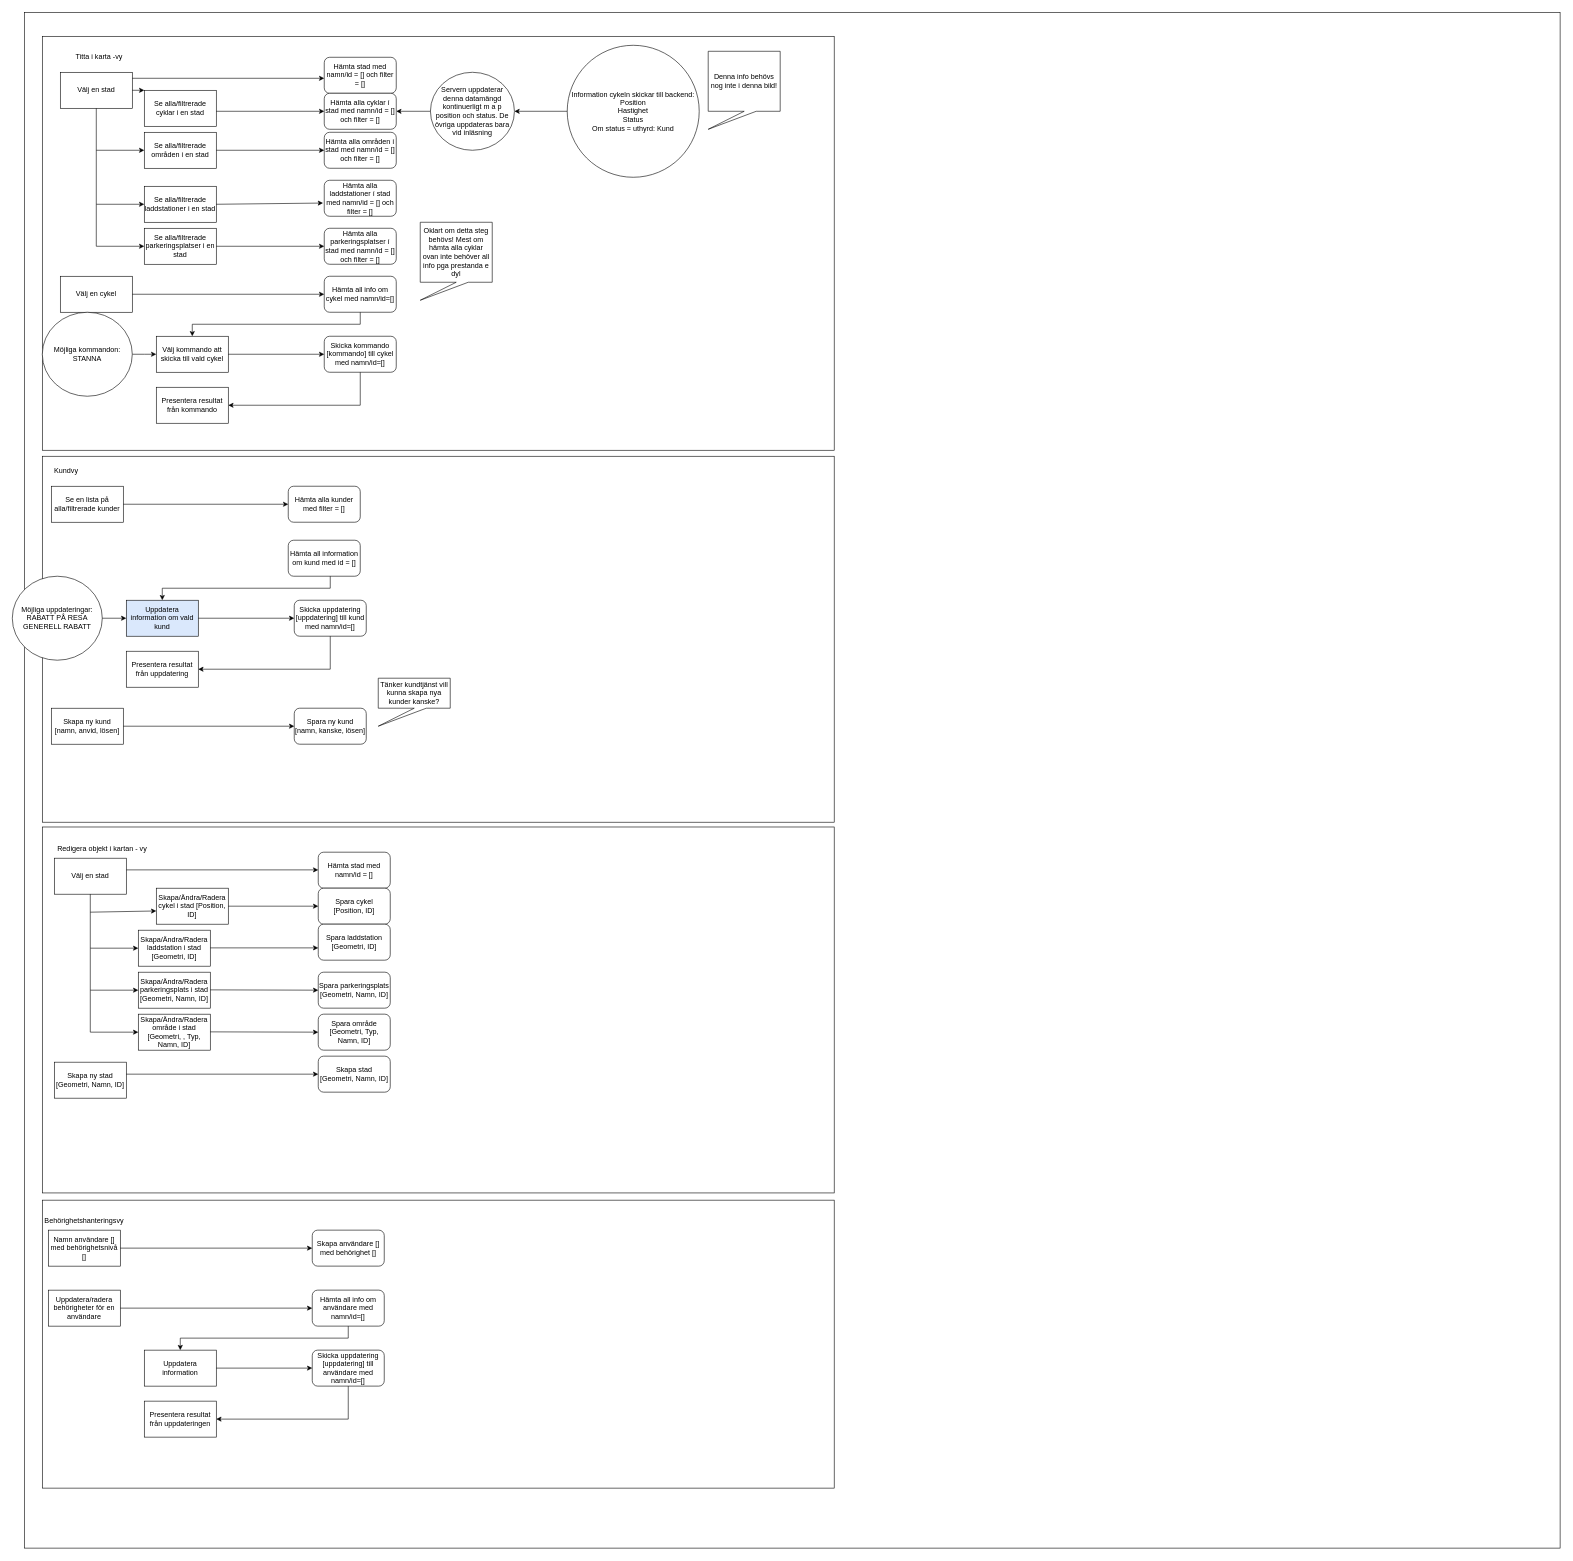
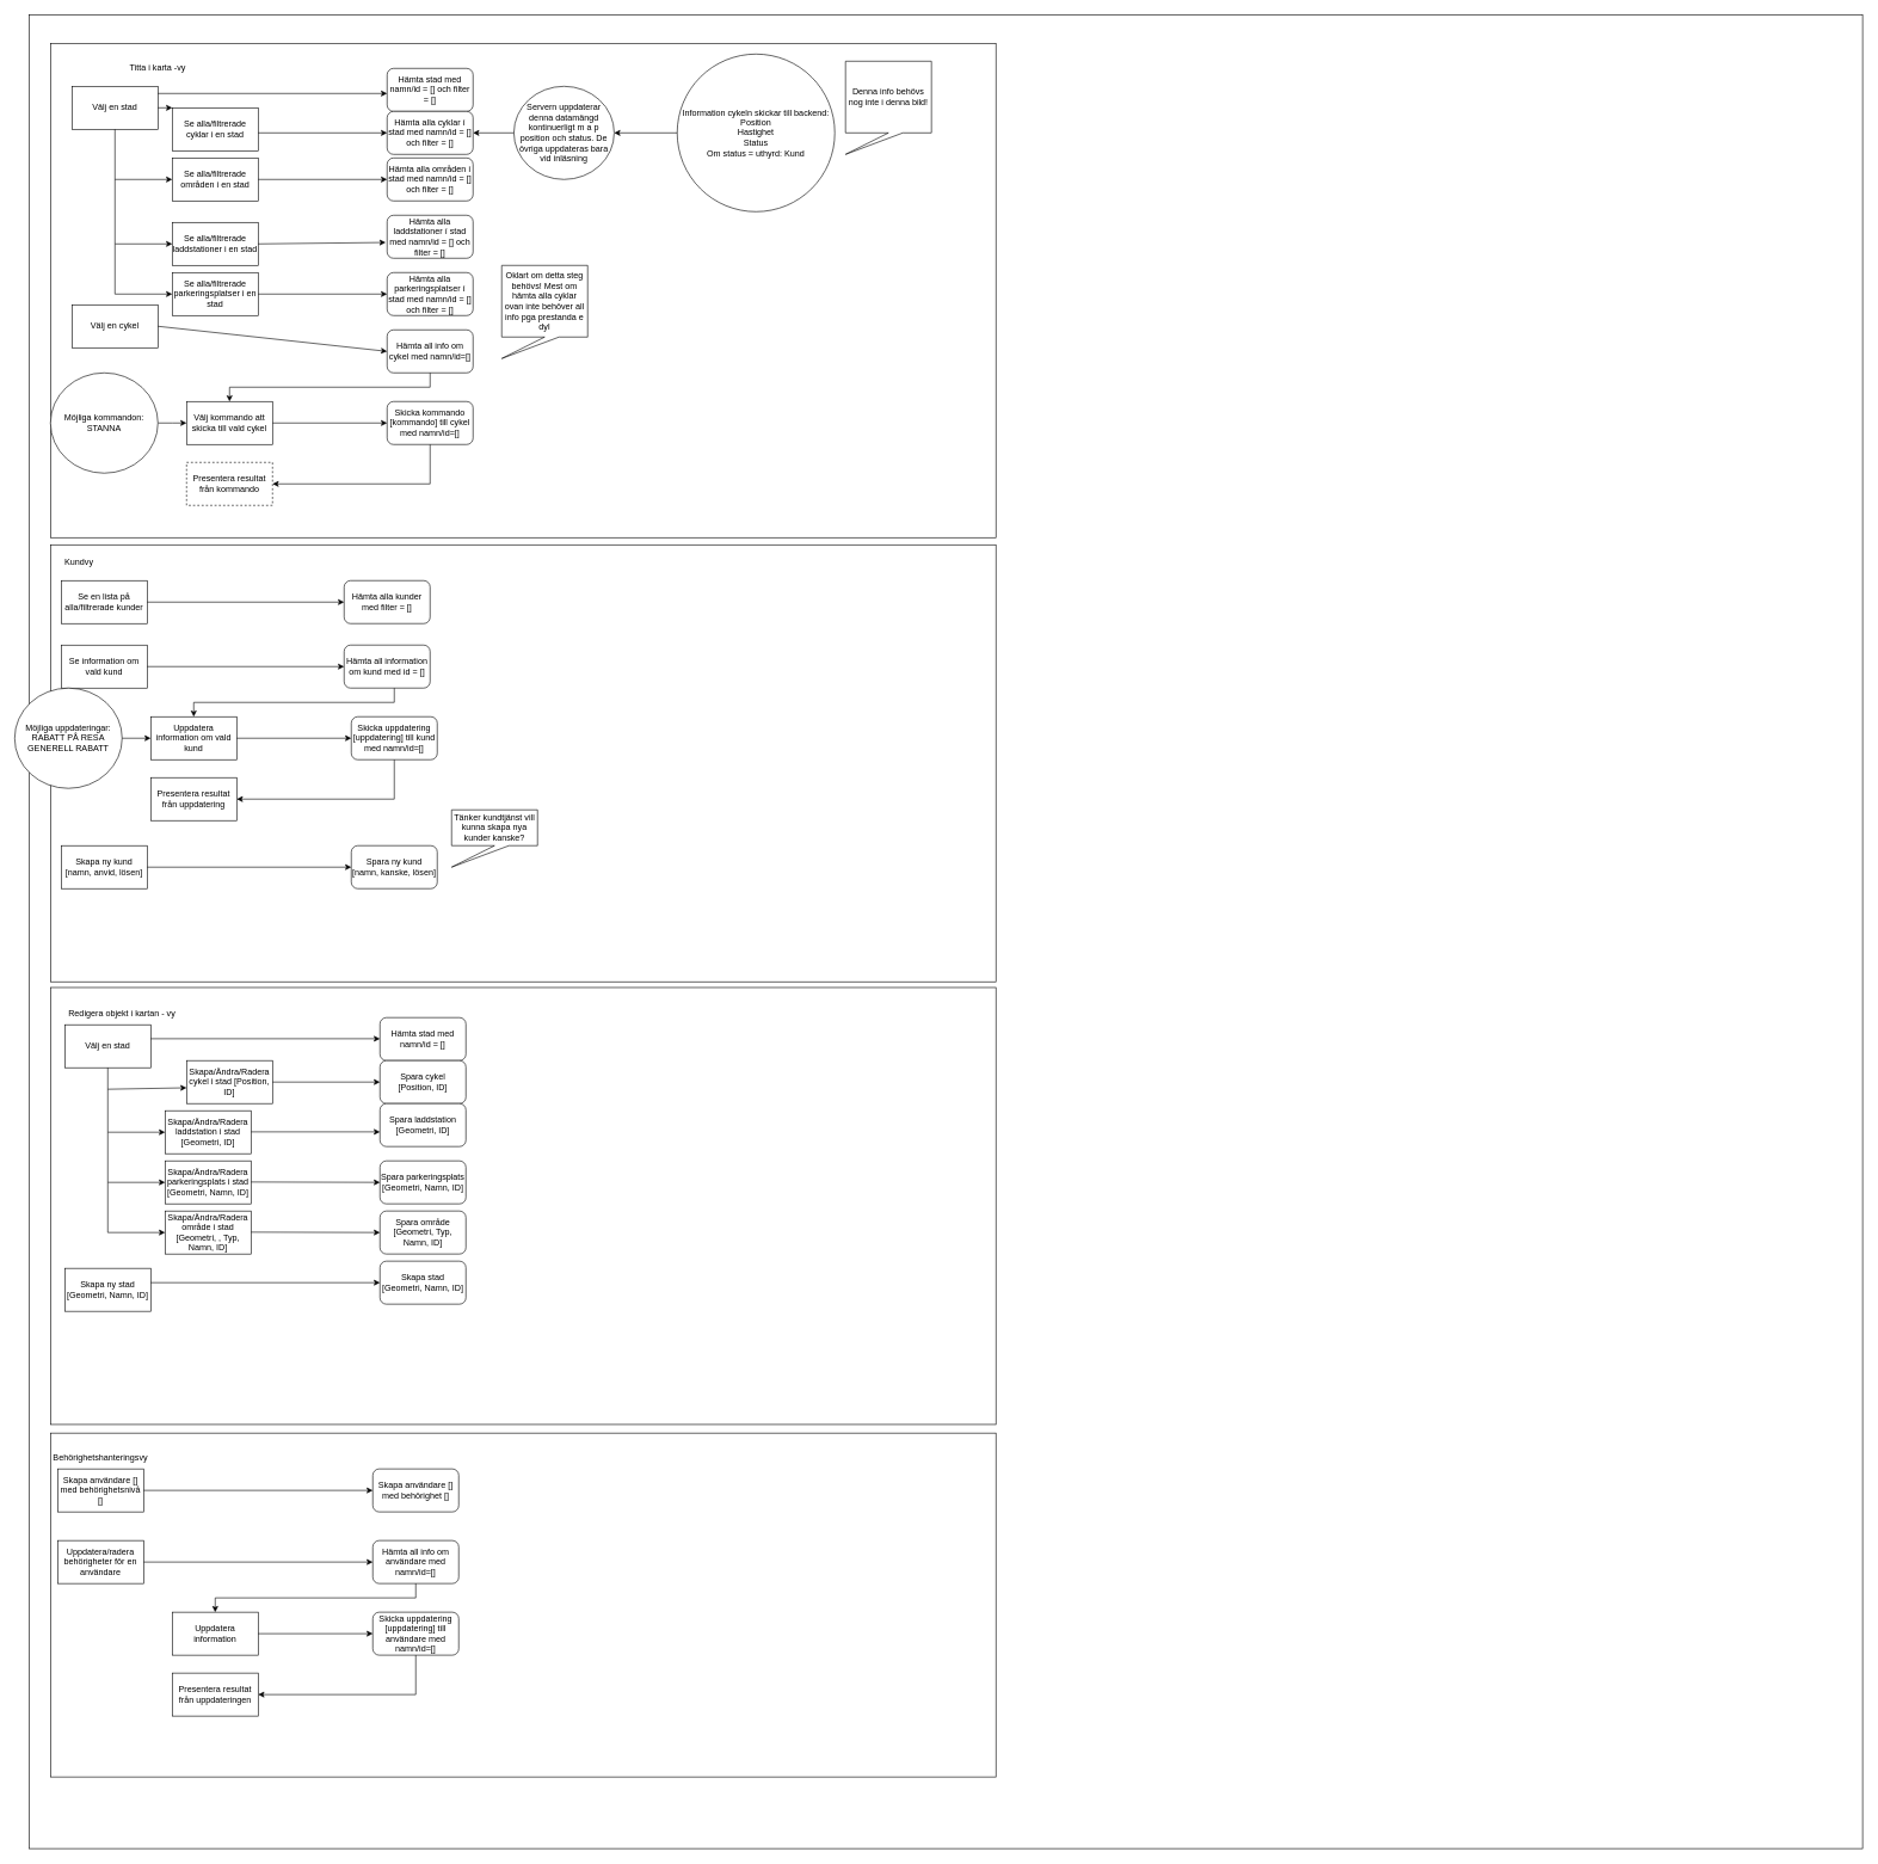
- <mxCell id="4" value="Titta i karta -vy" style="text;html=1;strokeColor=none;fillColor=none;align=center;verticalAlign=middle;whiteSpace=wrap;rounded=0;" parent="1" vertex="1"><mxGeometry x="70" y="80" width="190" height="30" as="geometry" /></mxCell>
+ <mxCell id="4" value="Titta i karta -vy" style="text;html=1;strokeColor=none;fillColor=none;align=center;verticalAlign=middle;whiteSpace=wrap;rounded=0;" parent="1" vertex="1"><mxGeometry x="125" y="80" width="190" height="30" as="geometry" /></mxCell>
- <mxCell id="20" value="Välj en cykel" style="rounded=0;whiteSpace=wrap;html=1;" parent="1" vertex="1"><mxGeometry x="100" y="460" width="120" height="60" as="geometry" /></mxCell>
+ <mxCell id="20" value="Välj en cykel" style="rounded=0;whiteSpace=wrap;html=1;" parent="1" vertex="1"><mxGeometry x="100" y="425" width="120" height="60" as="geometry" /></mxCell>
- <mxCell id="28" value="Presentera resultat från kommando" style="rounded=0;whiteSpace=wrap;html=1;" parent="1" vertex="1"><mxGeometry x="260" y="645" width="120" height="60" as="geometry" /></mxCell>
+ <mxCell id="28" value="Presentera resultat från kommando" style="rounded=0;whiteSpace=wrap;html=1;dashed=1;" parent="1" vertex="1"><mxGeometry x="260" y="645" width="120" height="60" as="geometry" /></mxCell>
+ <mxCell id="42" value="Se information om vald kund" style="rounded=0;whiteSpace=wrap;html=1;" parent="1" vertex="1"><mxGeometry x="85" y="900" width="120" height="60" as="geometry" /></mxCell>
+ <mxCell id="44" value="" style="endArrow=classic;html=1;rounded=0;exitX=1;exitY=0.5;exitDx=0;exitDy=0;entryX=0;entryY=0.5;entryDx=0;entryDy=0;" parent="1" source="42" target="43" edge="1"><mxGeometry width="50" height="50" relative="1" as="geometry"><mxPoint x="650" y="730" as="sourcePoint" /><mxPoint x="700" y="680" as="targetPoint" /></mxGeometry></mxCell>
- <mxCell id="45" value="Uppdatera information om vald kund" style="rounded=0;whiteSpace=wrap;html=1;fillColor=#dae8fc;" parent="1" vertex="1"><mxGeometry x="210" y="1000" width="120" height="60" as="geometry" /></mxCell>
+ <mxCell id="45" value="Uppdatera information om vald kund" style="rounded=0;whiteSpace=wrap;html=1;" parent="1" vertex="1"><mxGeometry x="210" y="1000" width="120" height="60" as="geometry" /></mxCell>
- <mxCell id="87" value="Namn användare [] med behörighetsnivå []" style="rounded=0;whiteSpace=wrap;html=1;" vertex="1" parent="1"><mxGeometry x="80" y="2050" width="120" height="60" as="geometry" /></mxCell>
+ <mxCell id="87" value="Skapa användare [] med behörighetsnivå []" style="rounded=0;whiteSpace=wrap;html=1;" vertex="1" parent="1"><mxGeometry x="80" y="2050" width="120" height="60" as="geometry" /></mxCell>
